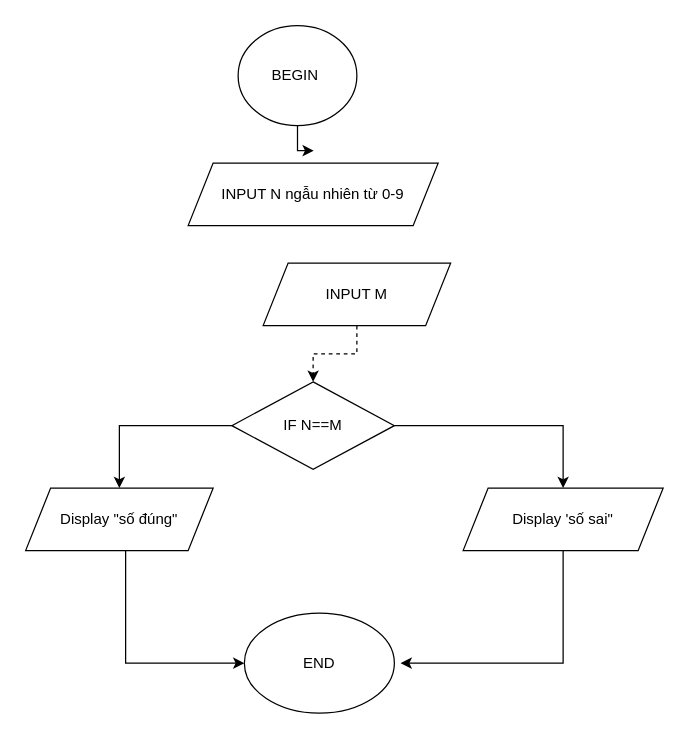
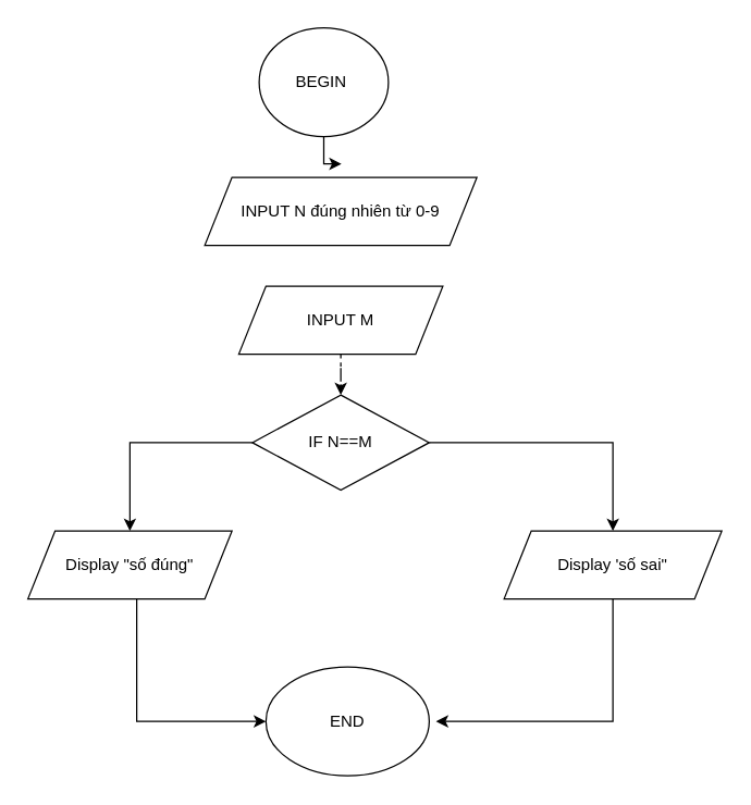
- <mxCell id="4" value="INPUT N ngẫu nhiên từ 0-9" style="shape=parallelogram;perimeter=parallelogramPerimeter;whiteSpace=wrap;html=1;fixedSize=1;" vertex="1" parent="1"><mxGeometry x="150" y="130" width="200" height="50" as="geometry" /></mxCell>
+ <mxCell id="4" value="INPUT N đúng nhiên từ 0-9" style="shape=parallelogram;perimeter=parallelogramPerimeter;whiteSpace=wrap;html=1;fixedSize=1;" vertex="1" parent="1"><mxGeometry x="150" y="130" width="200" height="50" as="geometry" /></mxCell>
- <mxCell id="6" value="INPUT M" style="shape=parallelogram;perimeter=parallelogramPerimeter;whiteSpace=wrap;html=1;fixedSize=1;" vertex="1" parent="1"><mxGeometry x="210" y="210" width="150" height="50" as="geometry" /></mxCell>
+ <mxCell id="6" value="INPUT M" style="shape=parallelogram;perimeter=parallelogramPerimeter;whiteSpace=wrap;html=1;fixedSize=1;" vertex="1" parent="1"><mxGeometry x="175" y="210" width="150" height="50" as="geometry" /></mxCell>
- <mxCell id="9" value="IF N==M" style="rhombus;whiteSpace=wrap;html=1;" vertex="1" parent="1"><mxGeometry x="185" y="305" width="130" height="70" as="geometry" /></mxCell>
+ <mxCell id="9" value="IF N==M" style="rhombus;whiteSpace=wrap;html=1;" vertex="1" parent="1"><mxGeometry x="185" y="290" width="130" height="70" as="geometry" /></mxCell>
